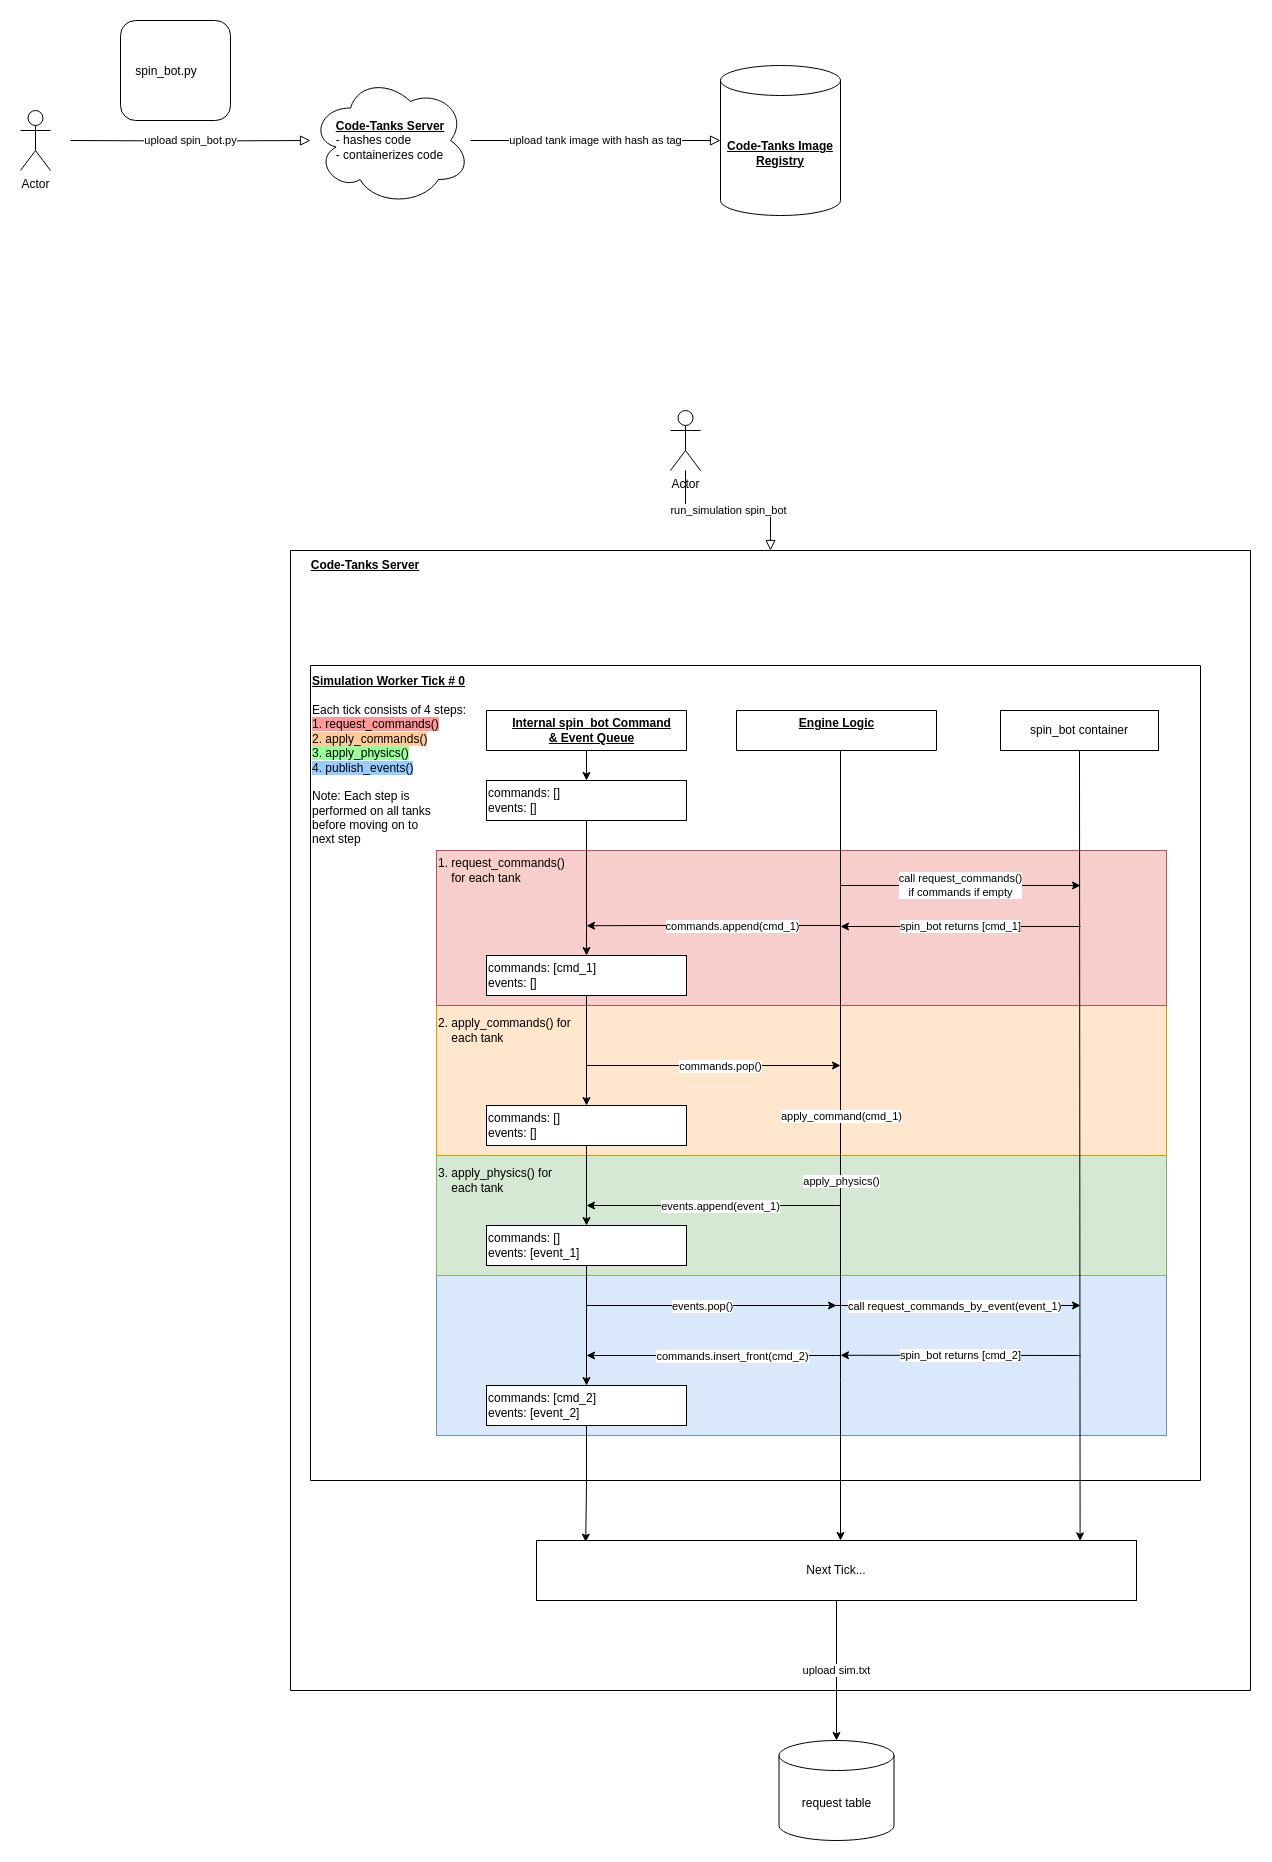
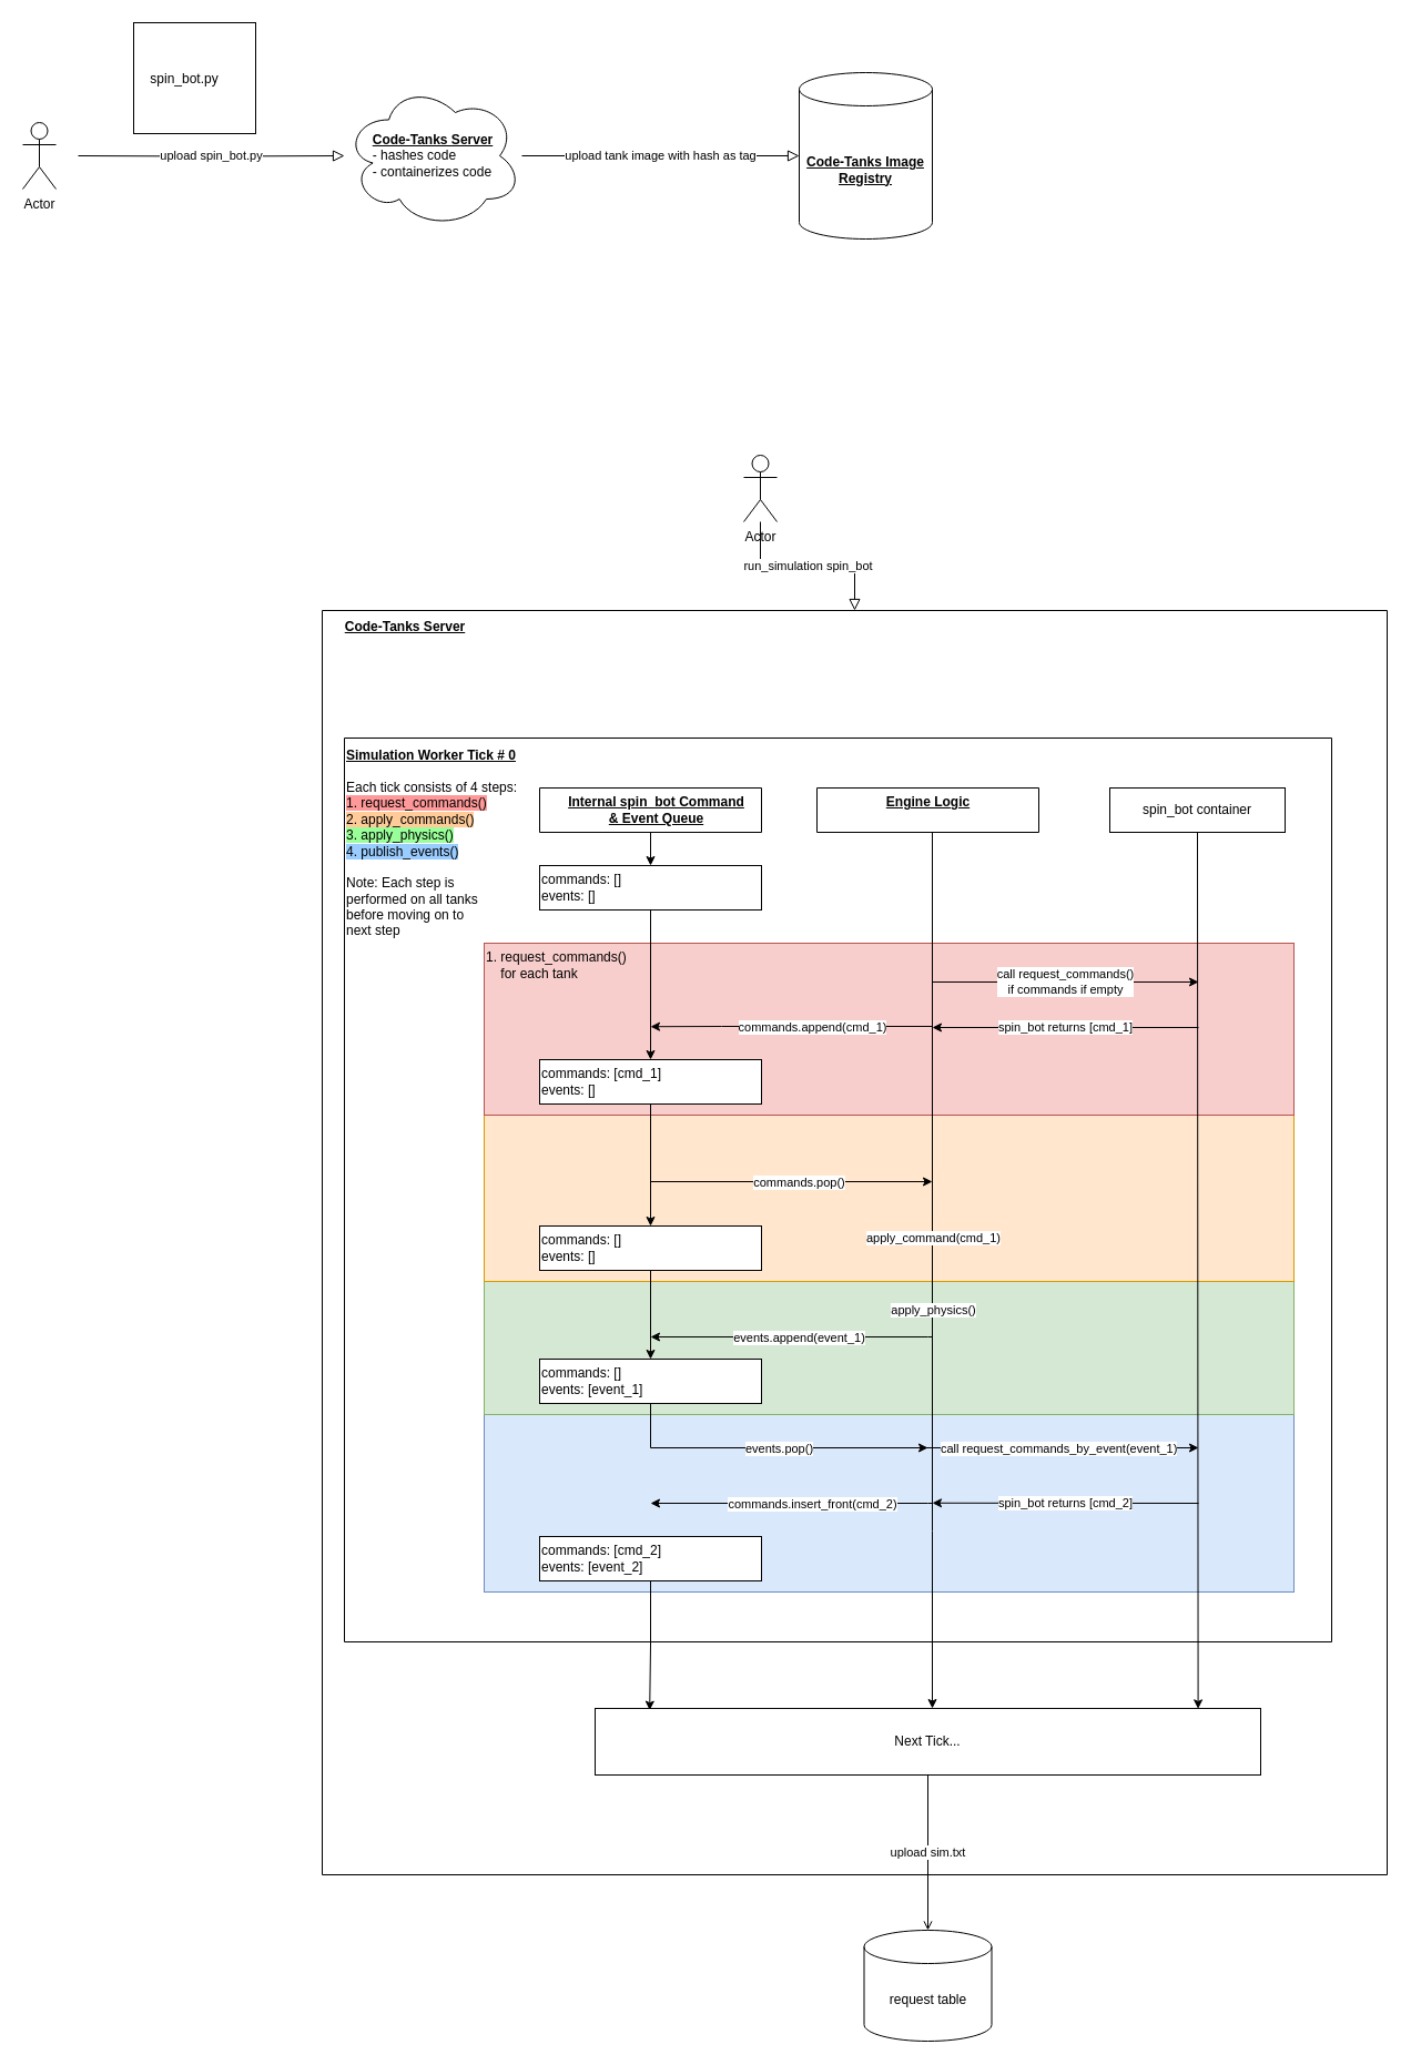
- <mxCell id="4" value="&lt;p style=&quot;line-height: 0%;&quot;&gt;&amp;nbsp;&amp;nbsp;&amp;nbsp; spin_bot.py&lt;/p&gt;" style="whiteSpace=wrap;html=1;align=left;horizontal=1;rounded=1;" parent="1" vertex="1"><mxGeometry x="120" y="20" width="110" height="100" as="geometry" /></mxCell>
+ <mxCell id="4" value="&lt;p style=&quot;line-height: 0%;&quot;&gt;&amp;nbsp;&amp;nbsp;&amp;nbsp; spin_bot.py&lt;/p&gt;" style="rounded=0;whiteSpace=wrap;html=1;align=left;horizontal=1;" parent="1" vertex="1"><mxGeometry x="120" y="20" width="110" height="100" as="geometry" /></mxCell>
- <mxCell id="39" value="2. apply_commands() for&amp;nbsp; &amp;nbsp; &amp;nbsp; each tank" style="text;html=1;strokeColor=none;fillColor=none;align=left;verticalAlign=middle;whiteSpace=wrap;rounded=0;labelBackgroundColor=none;" vertex="1" parent="12"><mxGeometry x="126" y="350" width="140" height="30" as="geometry" /></mxCell>
- <mxCell id="40" value="3. apply_physics() for&amp;nbsp; &amp;nbsp; &amp;nbsp; &amp;nbsp; &amp;nbsp; &amp;nbsp; each tank" style="text;html=1;strokeColor=none;fillColor=none;align=left;verticalAlign=middle;whiteSpace=wrap;rounded=0;labelBackgroundColor=none;" vertex="1" parent="12"><mxGeometry x="126" y="500" width="140" height="30" as="geometry" /></mxCell>
- <mxCell id="29" style="edgeStyle=orthogonalEdgeStyle;rounded=0;orthogonalLoop=1;jettySize=auto;html=1;shadow=0;labelBackgroundColor=default;entryX=0.5;entryY=0;entryDx=0;entryDy=0;" parent="12" source="30" target="35" edge="1"><mxGeometry relative="1" as="geometry"><mxPoint x="276" y="720" as="targetPoint" /></mxGeometry></mxCell>
- <mxCell id="10" value="upload sim.txt" style="edgeStyle=orthogonalEdgeStyle;rounded=0;orthogonalLoop=1;jettySize=auto;html=1;shadow=0;labelBackgroundColor=default;" parent="1" source="50" target="59" edge="1"><mxGeometry relative="1" as="geometry"><mxPoint x="685" y="1810" as="targetPoint" /><mxPoint as="offset" /></mxGeometry></mxCell>
+ <mxCell id="10" value="upload sim.txt" style="edgeStyle=orthogonalEdgeStyle;rounded=0;orthogonalLoop=1;jettySize=auto;html=1;shadow=0;labelBackgroundColor=default;endArrow=open;" parent="1" source="50" target="59" edge="1"><mxGeometry relative="1" as="geometry"><mxPoint x="685" y="1810" as="targetPoint" /><mxPoint as="offset" /></mxGeometry></mxCell>
